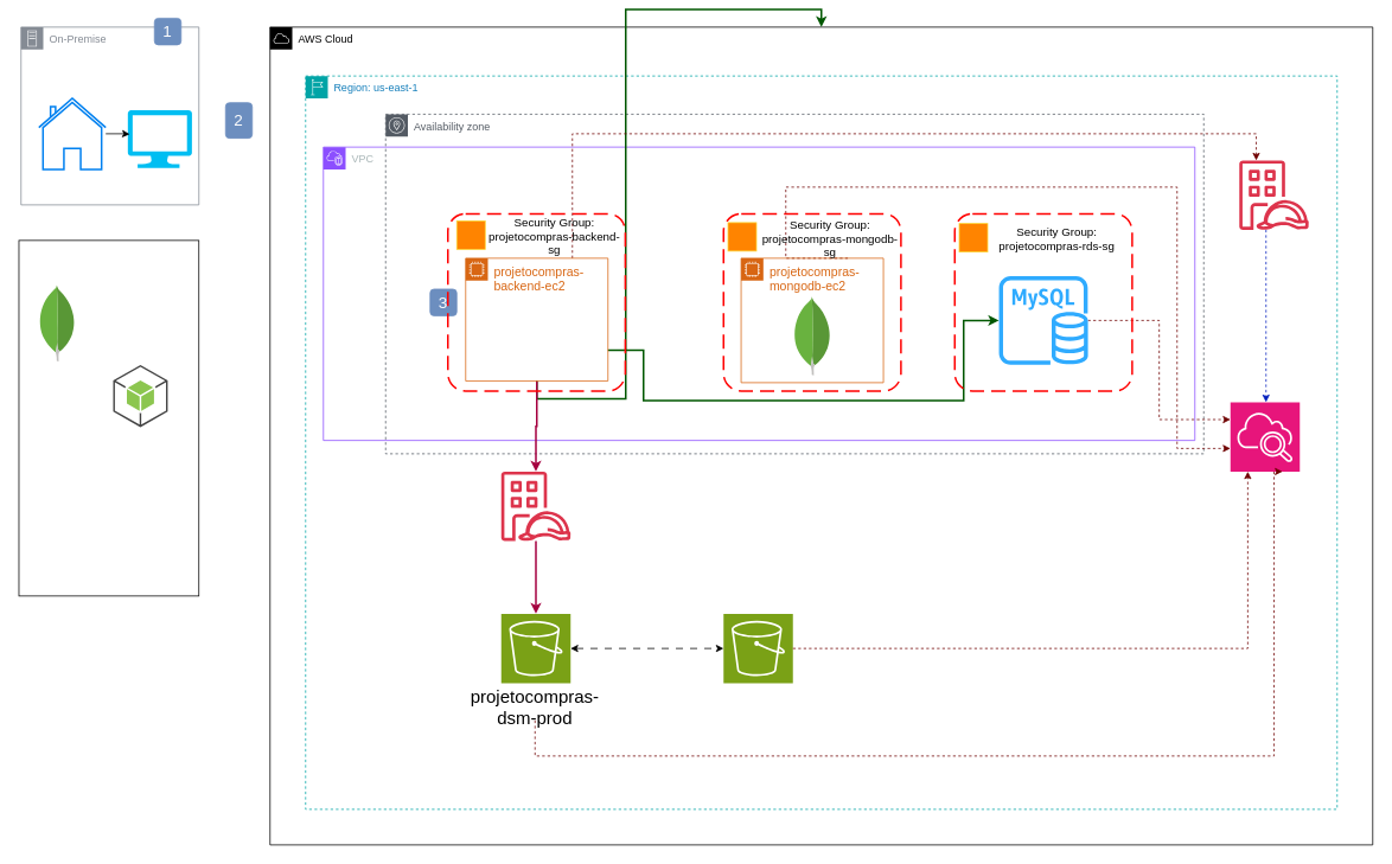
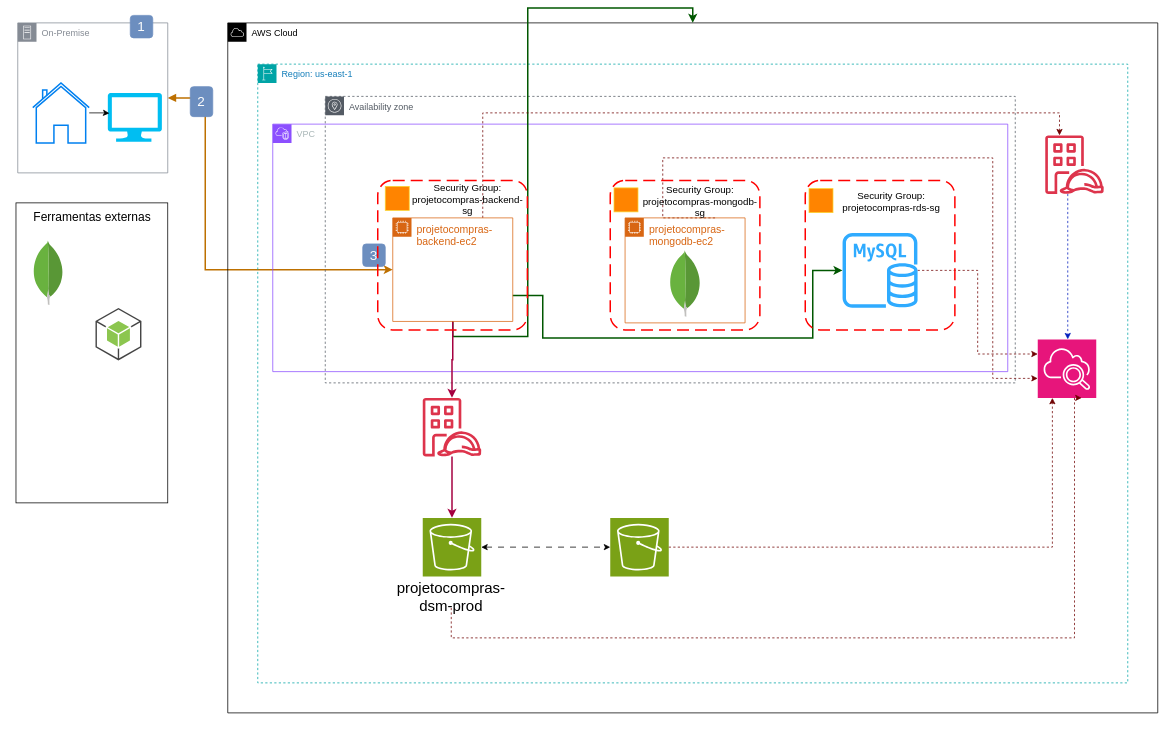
+ <mxCell id="9" value="Ferramentas externas" style="text;html=1;align=center;verticalAlign=middle;whiteSpace=wrap;rounded=0;strokeWidth=1;fontStyle=0;fontSize=16;" vertex="1" parent="1"><mxGeometry x="23" y="278" width="198.56" height="20" as="geometry" /></mxCell>
+ <mxCell id="2" value="" style="edgeStyle=orthogonalEdgeStyle;rounded=0;orthogonalLoop=1;jettySize=auto;html=1;entryX=0;entryY=0.5;entryDx=0;entryDy=0;strokeWidth=2;startArrow=block;startFill=1;fillColor=#f0a30a;strokeColor=#BD7000;" edge="1" parent="1" source="3" target="43"><mxGeometry relative="1" as="geometry"><Array as="points"><mxPoint x="273" y="130" /><mxPoint x="273" y="359" /></Array></mxGeometry></mxCell>
